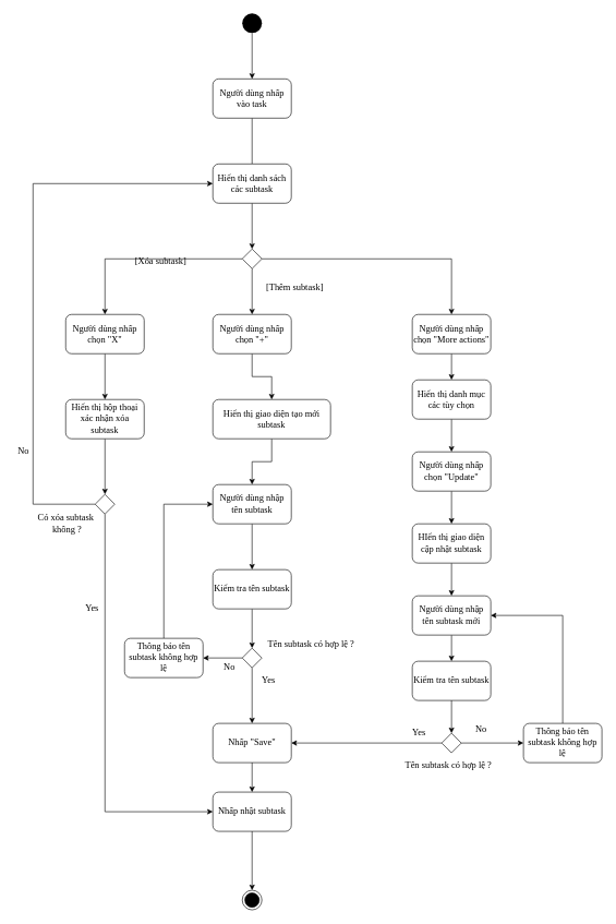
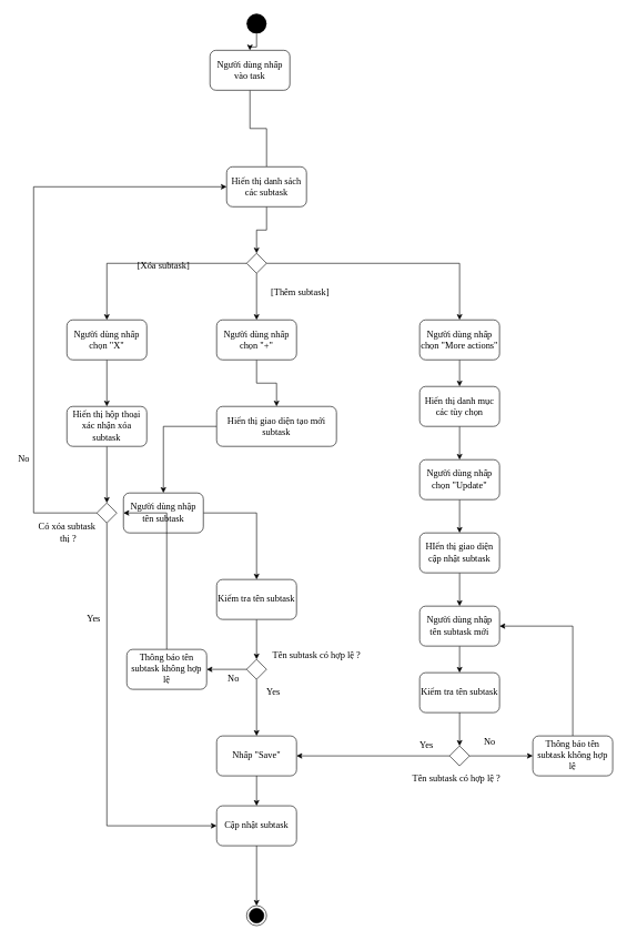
- <mxCell id="5" value="Người dùng nhấp vào task" style="rounded=1;whiteSpace=wrap;html=1;fontFamily=Verdana;fontSize=14;" parent="1" vertex="1"><mxGeometry x="325" y="120" width="120" height="60" as="geometry" /></mxCell>
+ <mxCell id="5" value="Người dùng nhấp vào task" style="rounded=1;whiteSpace=wrap;html=1;fontFamily=Verdana;fontSize=14;" parent="1" vertex="1"><mxGeometry x="315" y="75" width="120" height="60" as="geometry" /></mxCell>
- <mxCell id="7" value="Hiển thị danh sách các subtask" style="rounded=1;whiteSpace=wrap;html=1;fontFamily=Verdana;fontSize=14;" parent="1" vertex="1"><mxGeometry x="325" y="250" width="120" height="60" as="geometry" /></mxCell>
+ <mxCell id="7" value="Hiển thị danh sách các subtask" style="rounded=1;whiteSpace=wrap;html=1;fontFamily=Verdana;fontSize=14;" parent="1" vertex="1"><mxGeometry x="340" y="250" width="120" height="60" as="geometry" /></mxCell>
- <mxCell id="18" value="Người dùng nhập tên subtask" style="rounded=1;whiteSpace=wrap;html=1;fontFamily=Verdana;fontSize=14;" parent="1" vertex="1"><mxGeometry x="325" y="740" width="120" height="60" as="geometry" /></mxCell>
+ <mxCell id="18" value="Người dùng nhập tên subtask" style="rounded=1;whiteSpace=wrap;html=1;fontFamily=Verdana;fontSize=14;" parent="1" vertex="1"><mxGeometry x="185" y="740" width="120" height="60" as="geometry" /></mxCell>
- <mxCell id="41" value="Có xóa subtask&lt;br&gt;&amp;nbsp;không ?" style="text;html=1;align=center;verticalAlign=middle;resizable=0;points=[];autosize=1;fontFamily=Verdana;fontSize=14;" parent="1" vertex="1"><mxGeometry x="40" y="780" width="120" height="40" as="geometry" /></mxCell>
+ <mxCell id="41" value="Có xóa subtask&lt;br&gt;&amp;nbsp;thị ?" style="text;html=1;align=center;verticalAlign=middle;resizable=0;points=[];autosize=1;fontFamily=Verdana;fontSize=14;" parent="1" vertex="1"><mxGeometry x="40" y="780" width="120" height="40" as="geometry" /></mxCell>
- <mxCell id="32" value="Nhấp nhật subtask" style="rounded=1;whiteSpace=wrap;html=1;fontFamily=Verdana;fontSize=14;" parent="1" vertex="1"><mxGeometry x="325" y="1210" width="120" height="60" as="geometry" /></mxCell>
+ <mxCell id="32" value="Cập nhật subtask" style="rounded=1;whiteSpace=wrap;html=1;fontFamily=Verdana;fontSize=14;" parent="1" vertex="1"><mxGeometry x="325" y="1210" width="120" height="60" as="geometry" /></mxCell>
